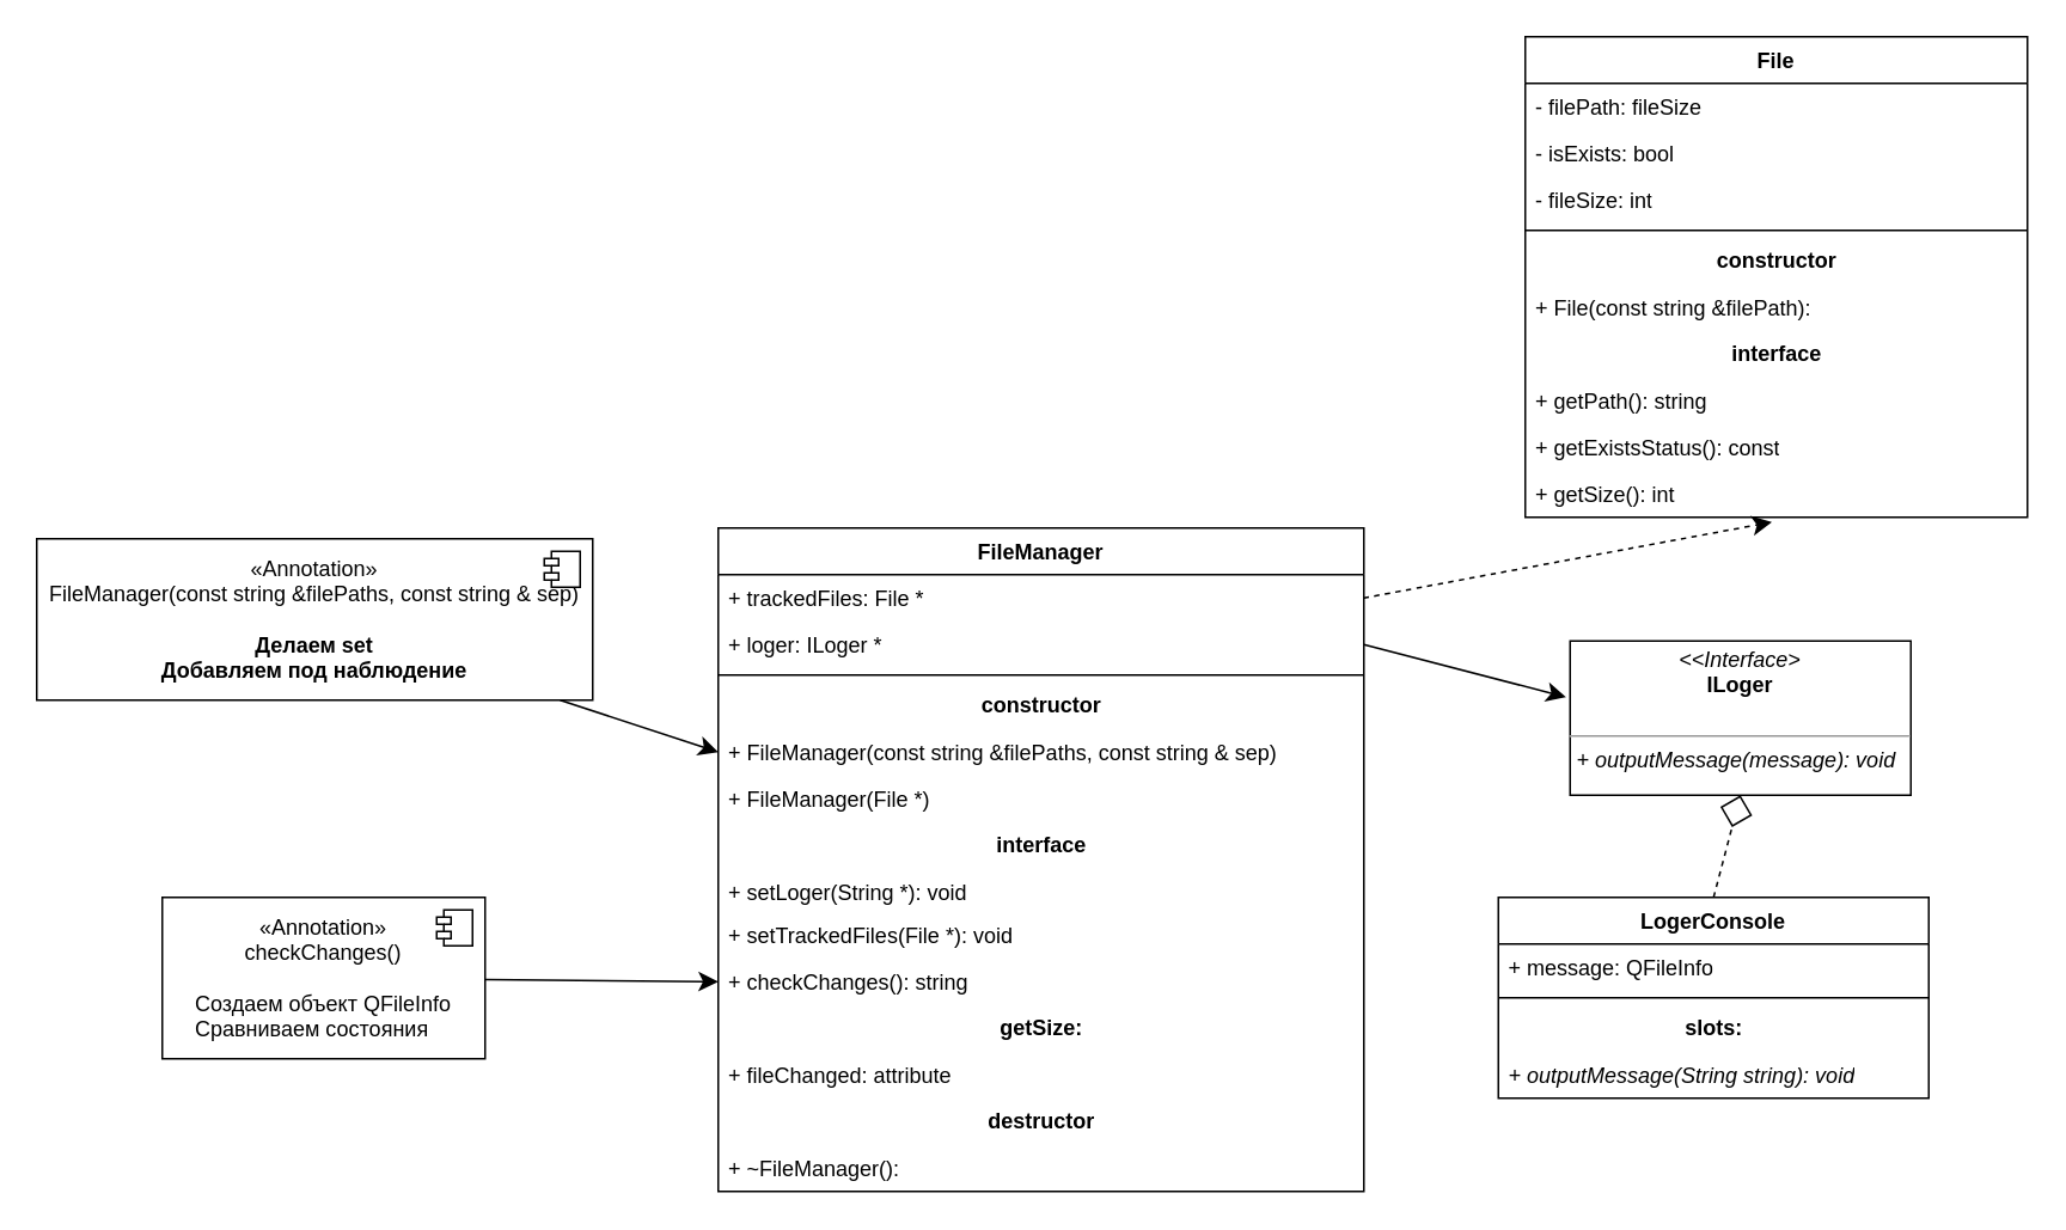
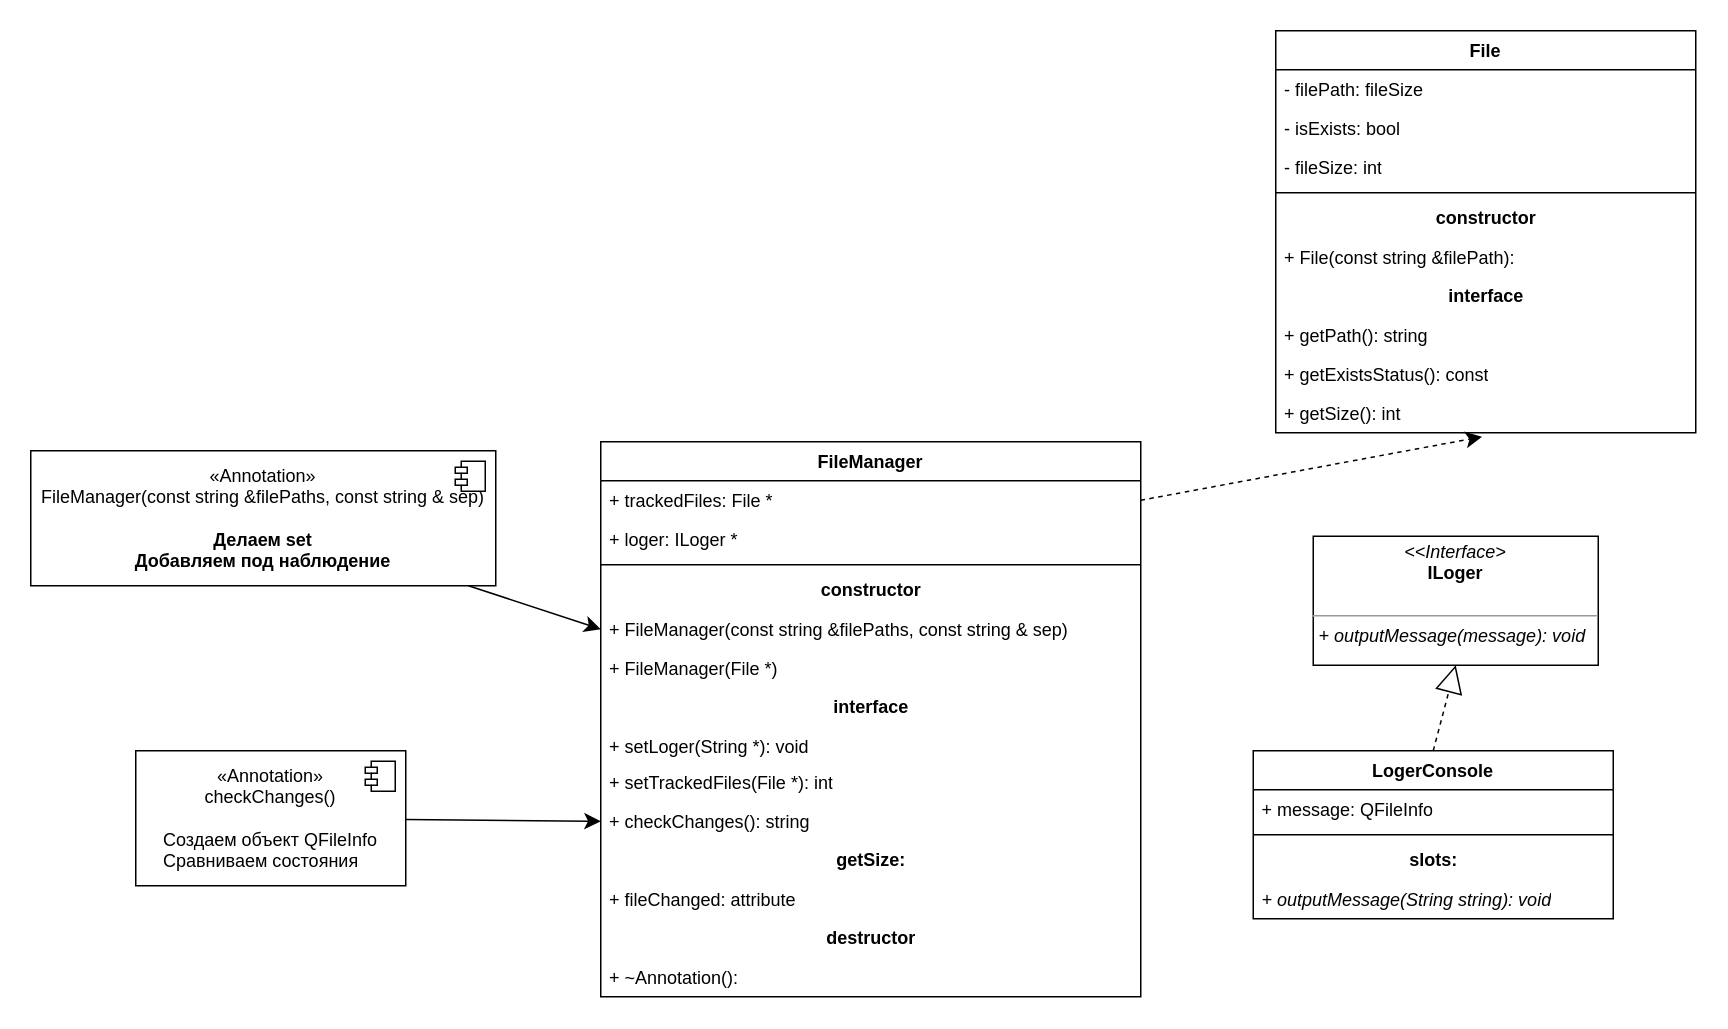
- <mxCell id="42" style="edgeStyle=none;curved=1;rounded=0;orthogonalLoop=1;jettySize=auto;html=1;exitX=1;exitY=0.5;exitDx=0;exitDy=0;entryX=-0.012;entryY=0.364;entryDx=0;entryDy=0;entryPerimeter=0;fontSize=12;startSize=8;endSize=8;" edge="1" parent="1" source="15" target="34"><mxGeometry relative="1" as="geometry" /></mxCell>
- <mxCell id="33" value="" style="endArrow=diamond;endSize=16;endFill=0;html=1;rounded=0;entryX=0.5;entryY=1;entryDx=0;entryDy=0;exitX=0.5;exitY=0;exitDx=0;exitDy=0;dashed=1;" parent="1" source="28" target="34" edge="1"><mxGeometry width="160" relative="1" as="geometry"><mxPoint x="810" y="770" as="sourcePoint" /><mxPoint x="740" y="560" as="targetPoint" /></mxGeometry></mxCell>
+ <mxCell id="33" value="" style="endArrow=block;endSize=16;endFill=0;html=1;rounded=0;entryX=0.5;entryY=1;entryDx=0;entryDy=0;exitX=0.5;exitY=0;exitDx=0;exitDy=0;dashed=1;" parent="1" source="28" target="34" edge="1"><mxGeometry width="160" relative="1" as="geometry"><mxPoint x="810" y="770" as="sourcePoint" /><mxPoint x="740" y="560" as="targetPoint" /></mxGeometry></mxCell>
- <mxCell id="22" value="+ setTrackedFiles(File *): void" style="text;strokeColor=none;fillColor=none;align=left;verticalAlign=top;spacingLeft=4;spacingRight=4;overflow=hidden;rotatable=0;points=[[0,0.5],[1,0.5]];portConstraint=eastwest;whiteSpace=wrap;html=1;" parent="13" vertex="1"><mxGeometry y="214" width="360" height="26" as="geometry" /></mxCell>
+ <mxCell id="22" value="+ setTrackedFiles(File *): int" style="text;strokeColor=none;fillColor=none;align=left;verticalAlign=top;spacingLeft=4;spacingRight=4;overflow=hidden;rotatable=0;points=[[0,0.5],[1,0.5]];portConstraint=eastwest;whiteSpace=wrap;html=1;" parent="13" vertex="1"><mxGeometry y="214" width="360" height="26" as="geometry" /></mxCell>
- <mxCell id="27" value="+ ~FileManager():" style="text;strokeColor=none;fillColor=none;align=left;verticalAlign=top;spacingLeft=4;spacingRight=4;overflow=hidden;rotatable=0;points=[[0,0.5],[1,0.5]];portConstraint=eastwest;whiteSpace=wrap;html=1;" parent="13" vertex="1"><mxGeometry y="344" width="360" height="26" as="geometry" /></mxCell>
+ <mxCell id="27" value="+ ~Annotation():" style="text;strokeColor=none;fillColor=none;align=left;verticalAlign=top;spacingLeft=4;spacingRight=4;overflow=hidden;rotatable=0;points=[[0,0.5],[1,0.5]];portConstraint=eastwest;whiteSpace=wrap;html=1;" parent="13" vertex="1"><mxGeometry y="344" width="360" height="26" as="geometry" /></mxCell>
